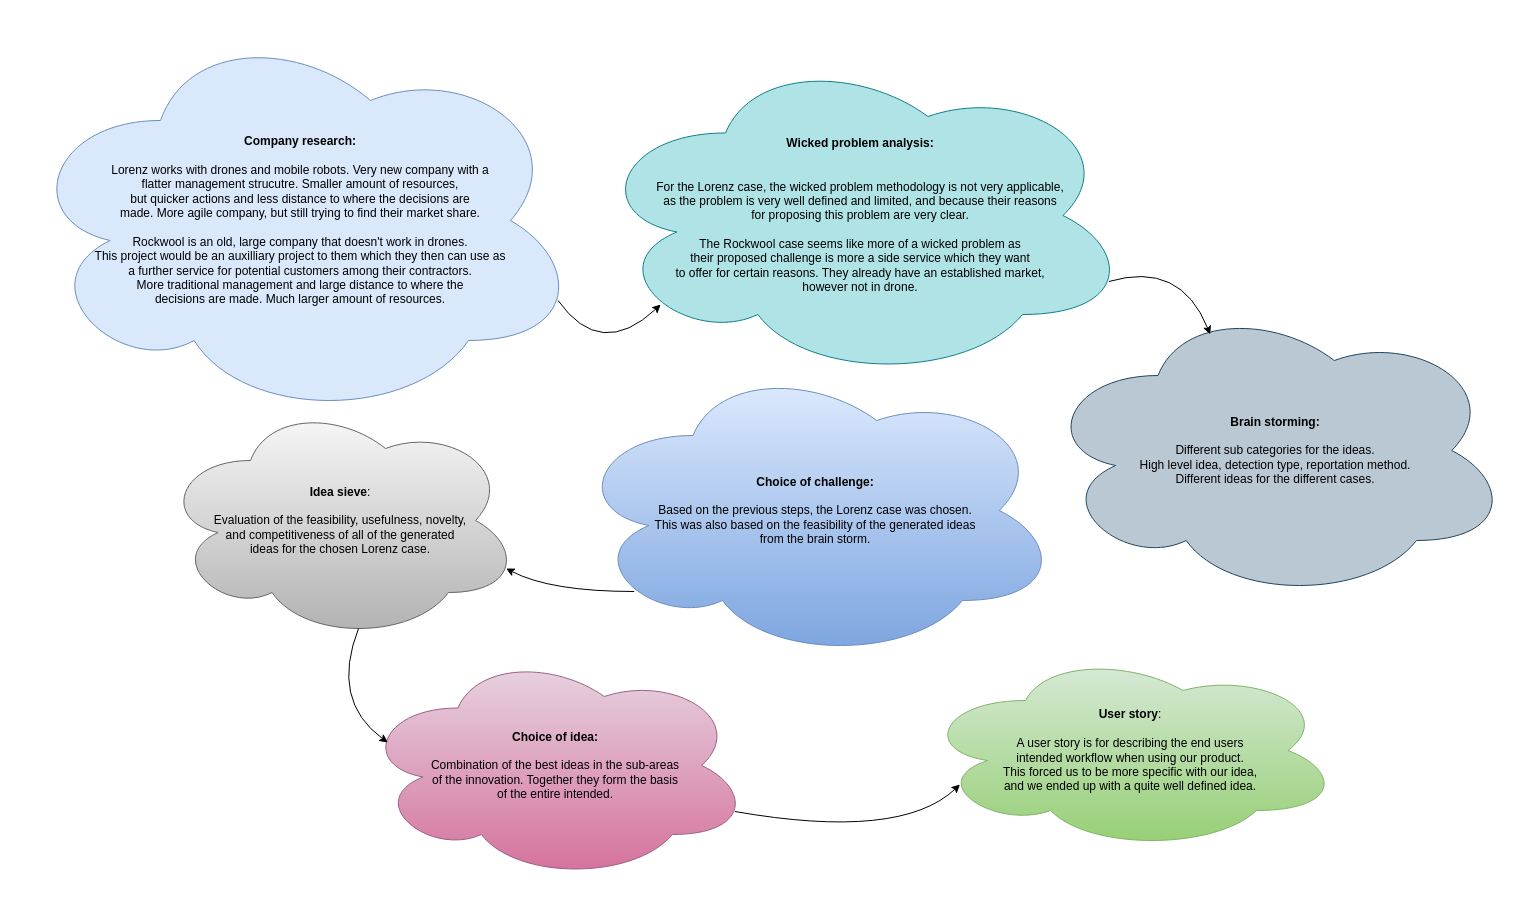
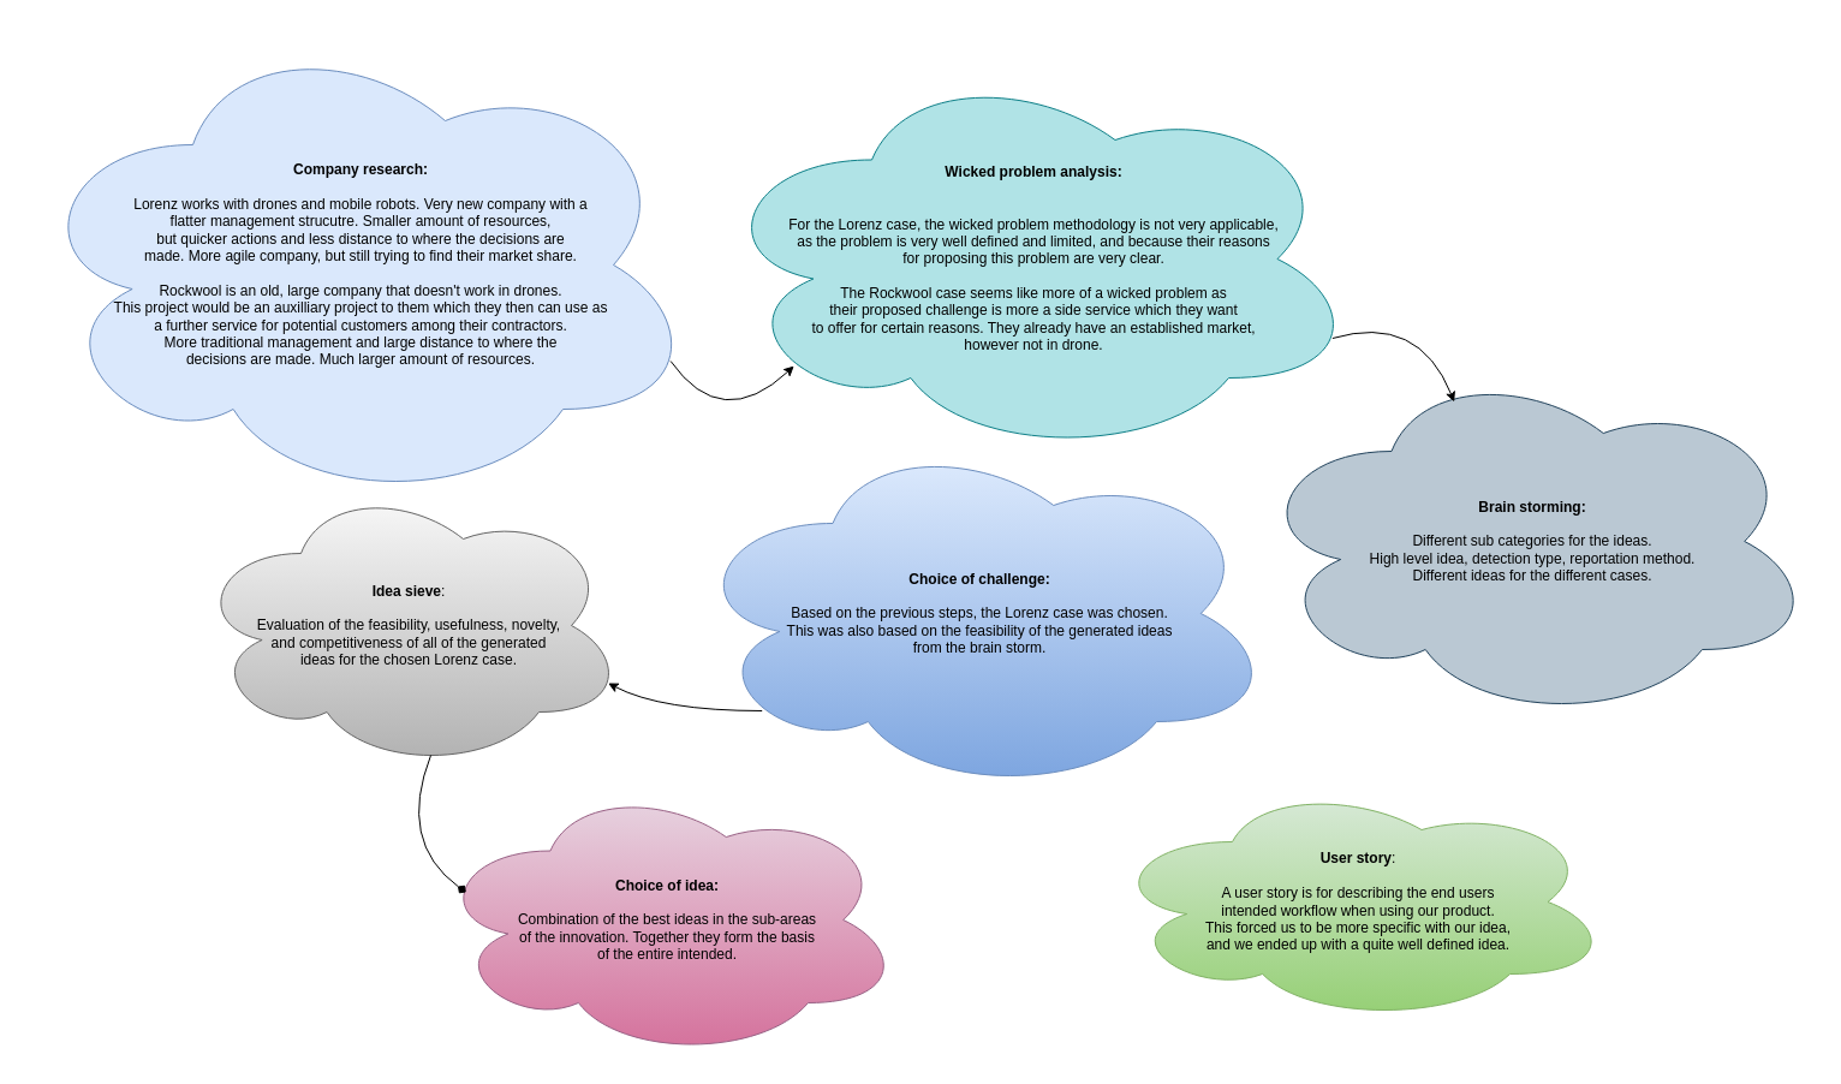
- <mxCell id="12" value="" style="curved=1;endArrow=classic;html=1;exitX=0.55;exitY=0.95;exitDx=0;exitDy=0;exitPerimeter=0;entryX=0.07;entryY=0.4;entryDx=0;entryDy=0;entryPerimeter=0;" edge="1" parent="1" source="5" target="6"><mxGeometry width="50" height="50" relative="1" as="geometry"><mxPoint x="260" y="760" as="sourcePoint" /><mxPoint x="310" y="710" as="targetPoint" /><Array as="points"><mxPoint x="330" y="700" /></Array></mxGeometry></mxCell>
+ <mxCell id="12" value="" style="curved=1;endArrow=diamond;html=1;exitX=0.55;exitY=0.95;exitDx=0;exitDy=0;exitPerimeter=0;entryX=0.07;entryY=0.4;entryDx=0;entryDy=0;entryPerimeter=0;" edge="1" parent="1" source="5" target="6"><mxGeometry width="50" height="50" relative="1" as="geometry"><mxPoint x="260" y="760" as="sourcePoint" /><mxPoint x="310" y="710" as="targetPoint" /><Array as="points"><mxPoint x="330" y="700" /></Array></mxGeometry></mxCell>
- <mxCell id="13" value="" style="curved=1;endArrow=classic;html=1;exitX=0.96;exitY=0.7;exitDx=0;exitDy=0;exitPerimeter=0;entryX=0.094;entryY=0.67;entryDx=0;entryDy=0;entryPerimeter=0;" edge="1" parent="1" source="6" target="7"><mxGeometry width="50" height="50" relative="1" as="geometry"><mxPoint x="700" y="810" as="sourcePoint" /><mxPoint x="750" y="760" as="targetPoint" /><Array as="points"><mxPoint x="900" y="840" /></Array></mxGeometry></mxCell>
